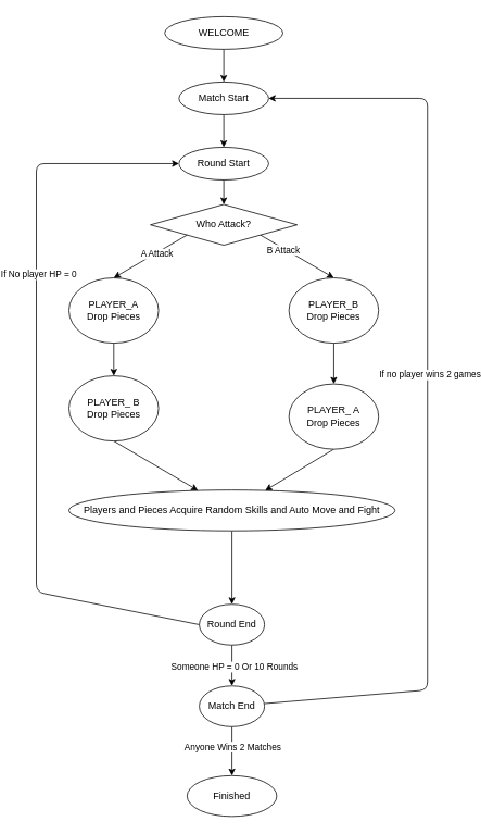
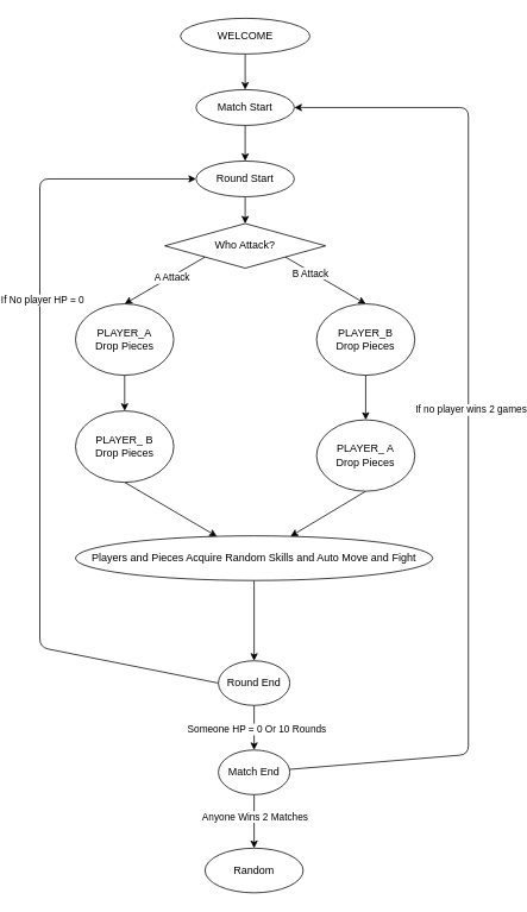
- <mxCell id="26" value="Finished" style="ellipse;whiteSpace=wrap;html=1;" parent="1" vertex="1"><mxGeometry x="205" y="950" width="110" height="50" as="geometry" /></mxCell>
+ <mxCell id="26" value="Random" style="ellipse;whiteSpace=wrap;html=1;" parent="1" vertex="1"><mxGeometry x="205" y="950" width="110" height="50" as="geometry" /></mxCell>
